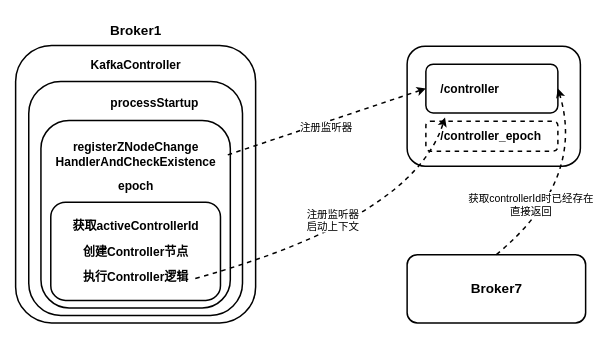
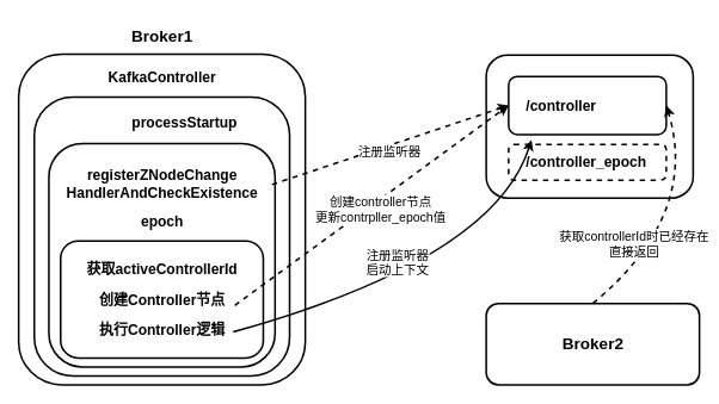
+ <mxCell id="18" value="" style="endArrow=classic;html=1;rounded=0;exitX=1.008;exitY=0.707;exitDx=0;exitDy=0;exitPerimeter=0;entryX=0;entryY=0.5;entryDx=0;entryDy=0;strokeWidth=2;dashed=1;" edge="1" parent="1" source="11" target="14"><mxGeometry width="50" height="50" relative="1" as="geometry"><mxPoint x="460" y="300" as="sourcePoint" /><mxPoint x="510" y="250" as="targetPoint" /></mxGeometry></mxCell>
+ <mxCell id="19" value="&lt;font style=&quot;font-size: 14px;&quot;&gt;创建controller节点&lt;br&gt;更新contrpller_epoch值&lt;/font&gt;" style="edgeLabel;html=1;align=center;verticalAlign=middle;resizable=0;points=[];" vertex="1" connectable="0" parent="18"><mxGeometry x="-0.211" y="1" relative="1" as="geometry"><mxPoint x="43" y="-19" as="offset" /></mxGeometry></mxCell>
- <mxCell id="20" value="" style="curved=1;endArrow=classic;html=1;rounded=0;exitX=0.997;exitY=0.56;exitDx=0;exitDy=0;exitPerimeter=0;entryX=0.145;entryY=1.095;entryDx=0;entryDy=0;entryPerimeter=0;strokeWidth=2;dashed=1;" edge="1" parent="1" source="12" target="14"><mxGeometry width="50" height="50" relative="1" as="geometry"><mxPoint x="460" y="290" as="sourcePoint" /><mxPoint x="510" y="240" as="targetPoint" /><Array as="points"><mxPoint x="550" y="290" /></Array></mxGeometry></mxCell>
+ <mxCell id="20" value="" style="curved=1;endArrow=classic;html=1;rounded=0;exitX=0.997;exitY=0.56;exitDx=0;exitDy=0;exitPerimeter=0;entryX=0.145;entryY=1.095;entryDx=0;entryDy=0;entryPerimeter=0;strokeWidth=2;dashed=0;" edge="1" parent="1" source="12" target="14"><mxGeometry width="50" height="50" relative="1" as="geometry"><mxPoint x="460" y="290" as="sourcePoint" /><mxPoint x="510" y="240" as="targetPoint" /><Array as="points"><mxPoint x="550" y="290" /></Array></mxGeometry></mxCell>
- <mxCell id="24" value="&lt;b&gt;&lt;font style=&quot;font-size: 18px;&quot;&gt;Broker7&lt;/font&gt;&lt;/b&gt;" style="text;html=1;align=center;verticalAlign=middle;resizable=0;points=[];autosize=1;strokeColor=none;fillColor=none;" vertex="1" parent="1"><mxGeometry x="616" y="364.5" width="90" height="40" as="geometry" /></mxCell>
+ <mxCell id="24" value="&lt;b&gt;&lt;font style=&quot;font-size: 18px;&quot;&gt;Broker2&lt;/font&gt;&lt;/b&gt;" style="text;html=1;align=center;verticalAlign=middle;resizable=0;points=[];autosize=1;strokeColor=none;fillColor=none;" vertex="1" parent="1"><mxGeometry x="616" y="364.5" width="90" height="40" as="geometry" /></mxCell>
